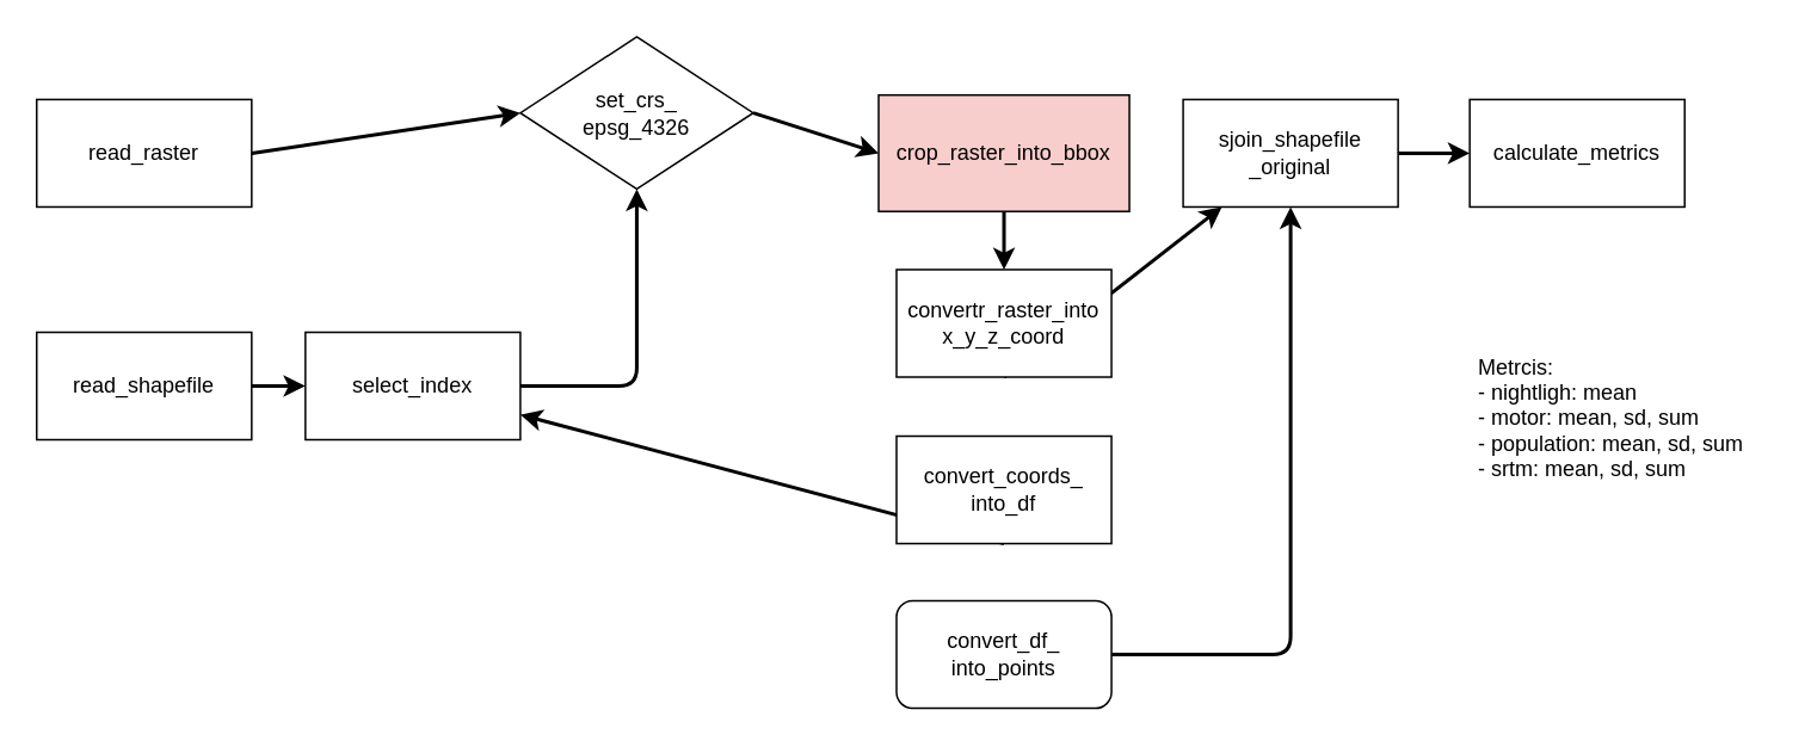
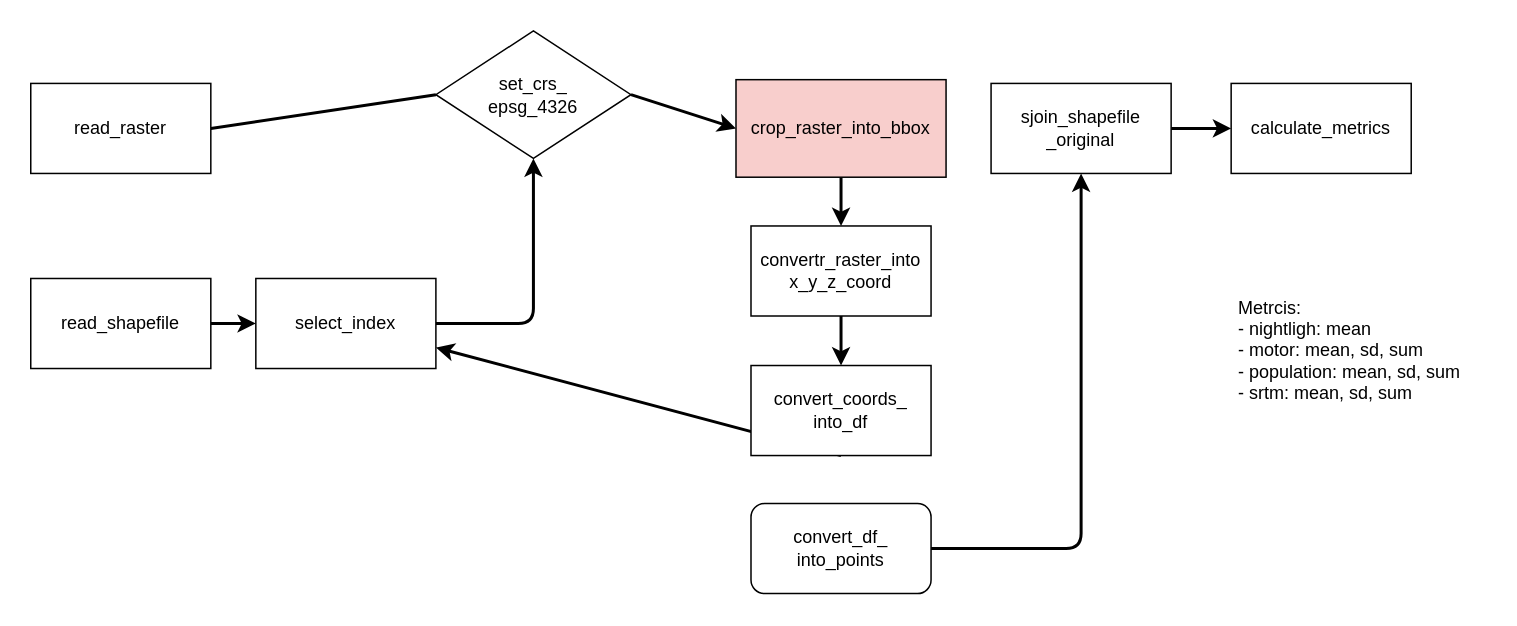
- <mxCell id="2" style="edgeStyle=none;html=1;exitX=1;exitY=0.5;exitDx=0;exitDy=0;entryX=0;entryY=0.5;entryDx=0;entryDy=0;strokeColor=#000000;strokeWidth=2;" parent="1" source="3" target="9" edge="1"><mxGeometry relative="1" as="geometry" /></mxCell>
+ <mxCell id="2" style="edgeStyle=none;html=1;exitX=1;exitY=0.5;exitDx=0;exitDy=0;entryX=0;entryY=0.5;entryDx=0;entryDy=0;strokeColor=#000000;strokeWidth=2;endArrow=none;" parent="1" source="3" target="9" edge="1"><mxGeometry relative="1" as="geometry" /></mxCell>
- <mxCell id="12" style="edgeStyle=none;html=1;exitX=0.5;exitY=1;exitDx=0;exitDy=0;strokeColor=#000000;strokeWidth=2;" parent="1" source="13" target="19" edge="1"><mxGeometry relative="1" as="geometry" /></mxCell>
+ <mxCell id="12" style="edgeStyle=none;html=1;exitX=0.5;exitY=1;exitDx=0;exitDy=0;entryX=0.5;entryY=0;entryDx=0;entryDy=0;strokeColor=#000000;strokeWidth=2;" parent="1" source="13" target="15" edge="1"><mxGeometry relative="1" as="geometry" /></mxCell>
